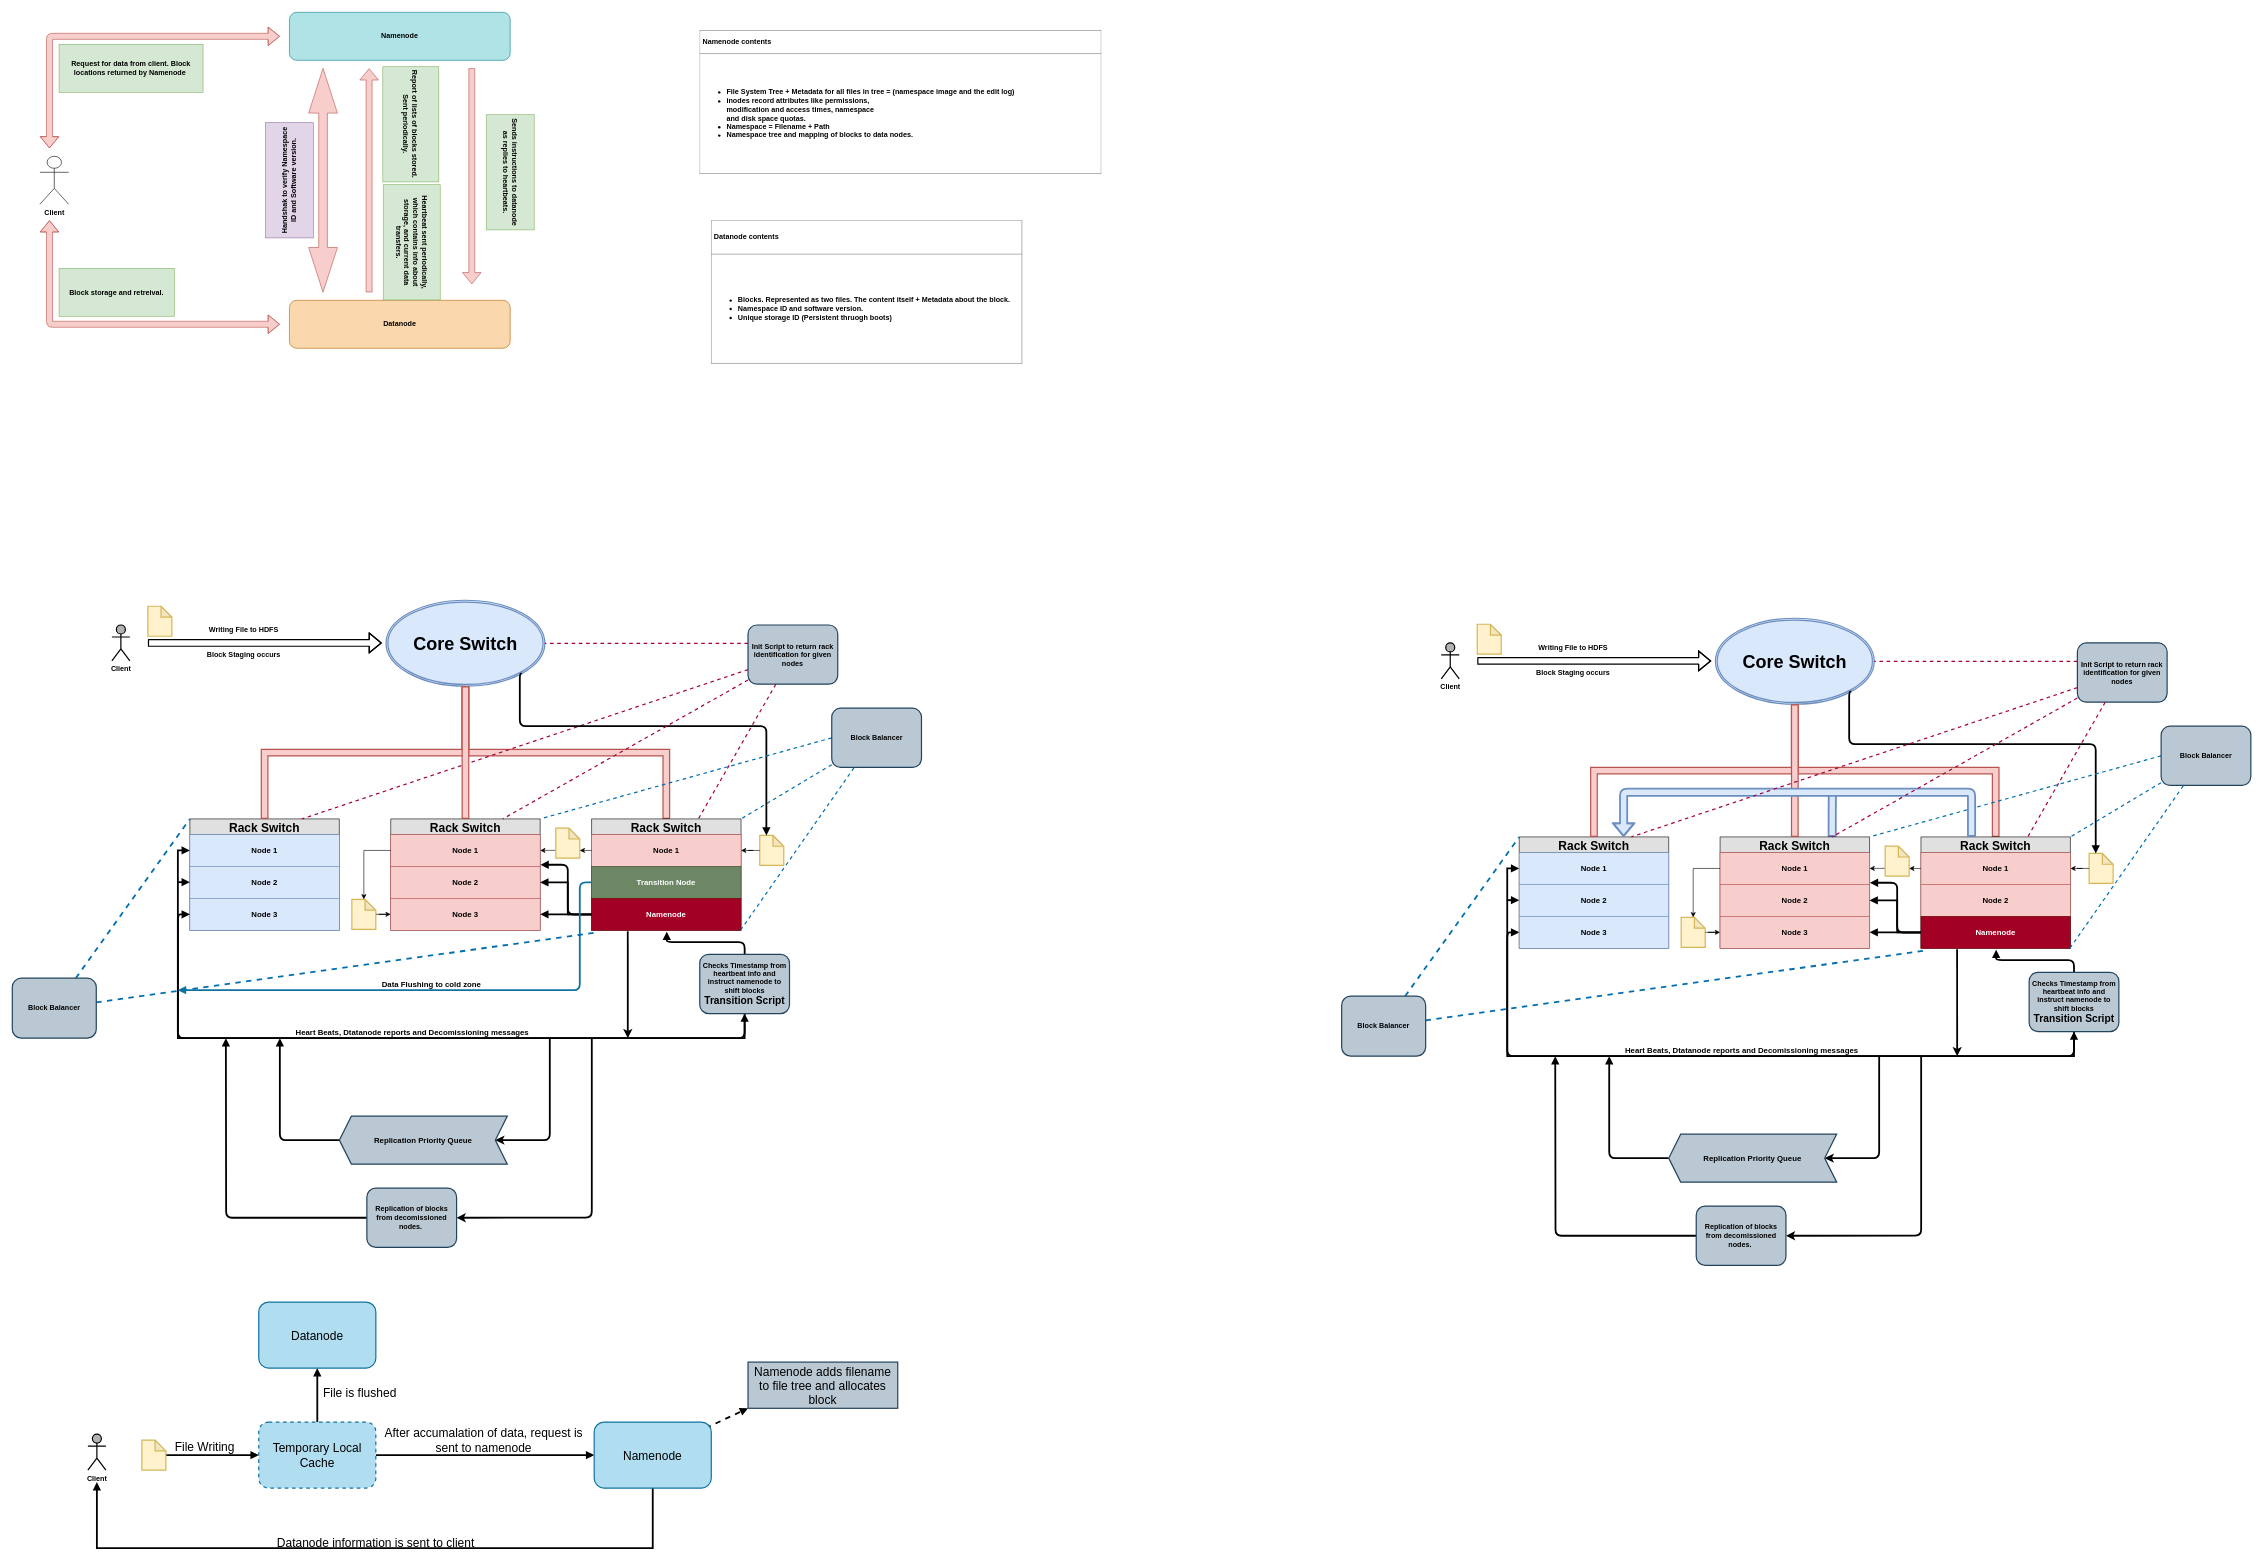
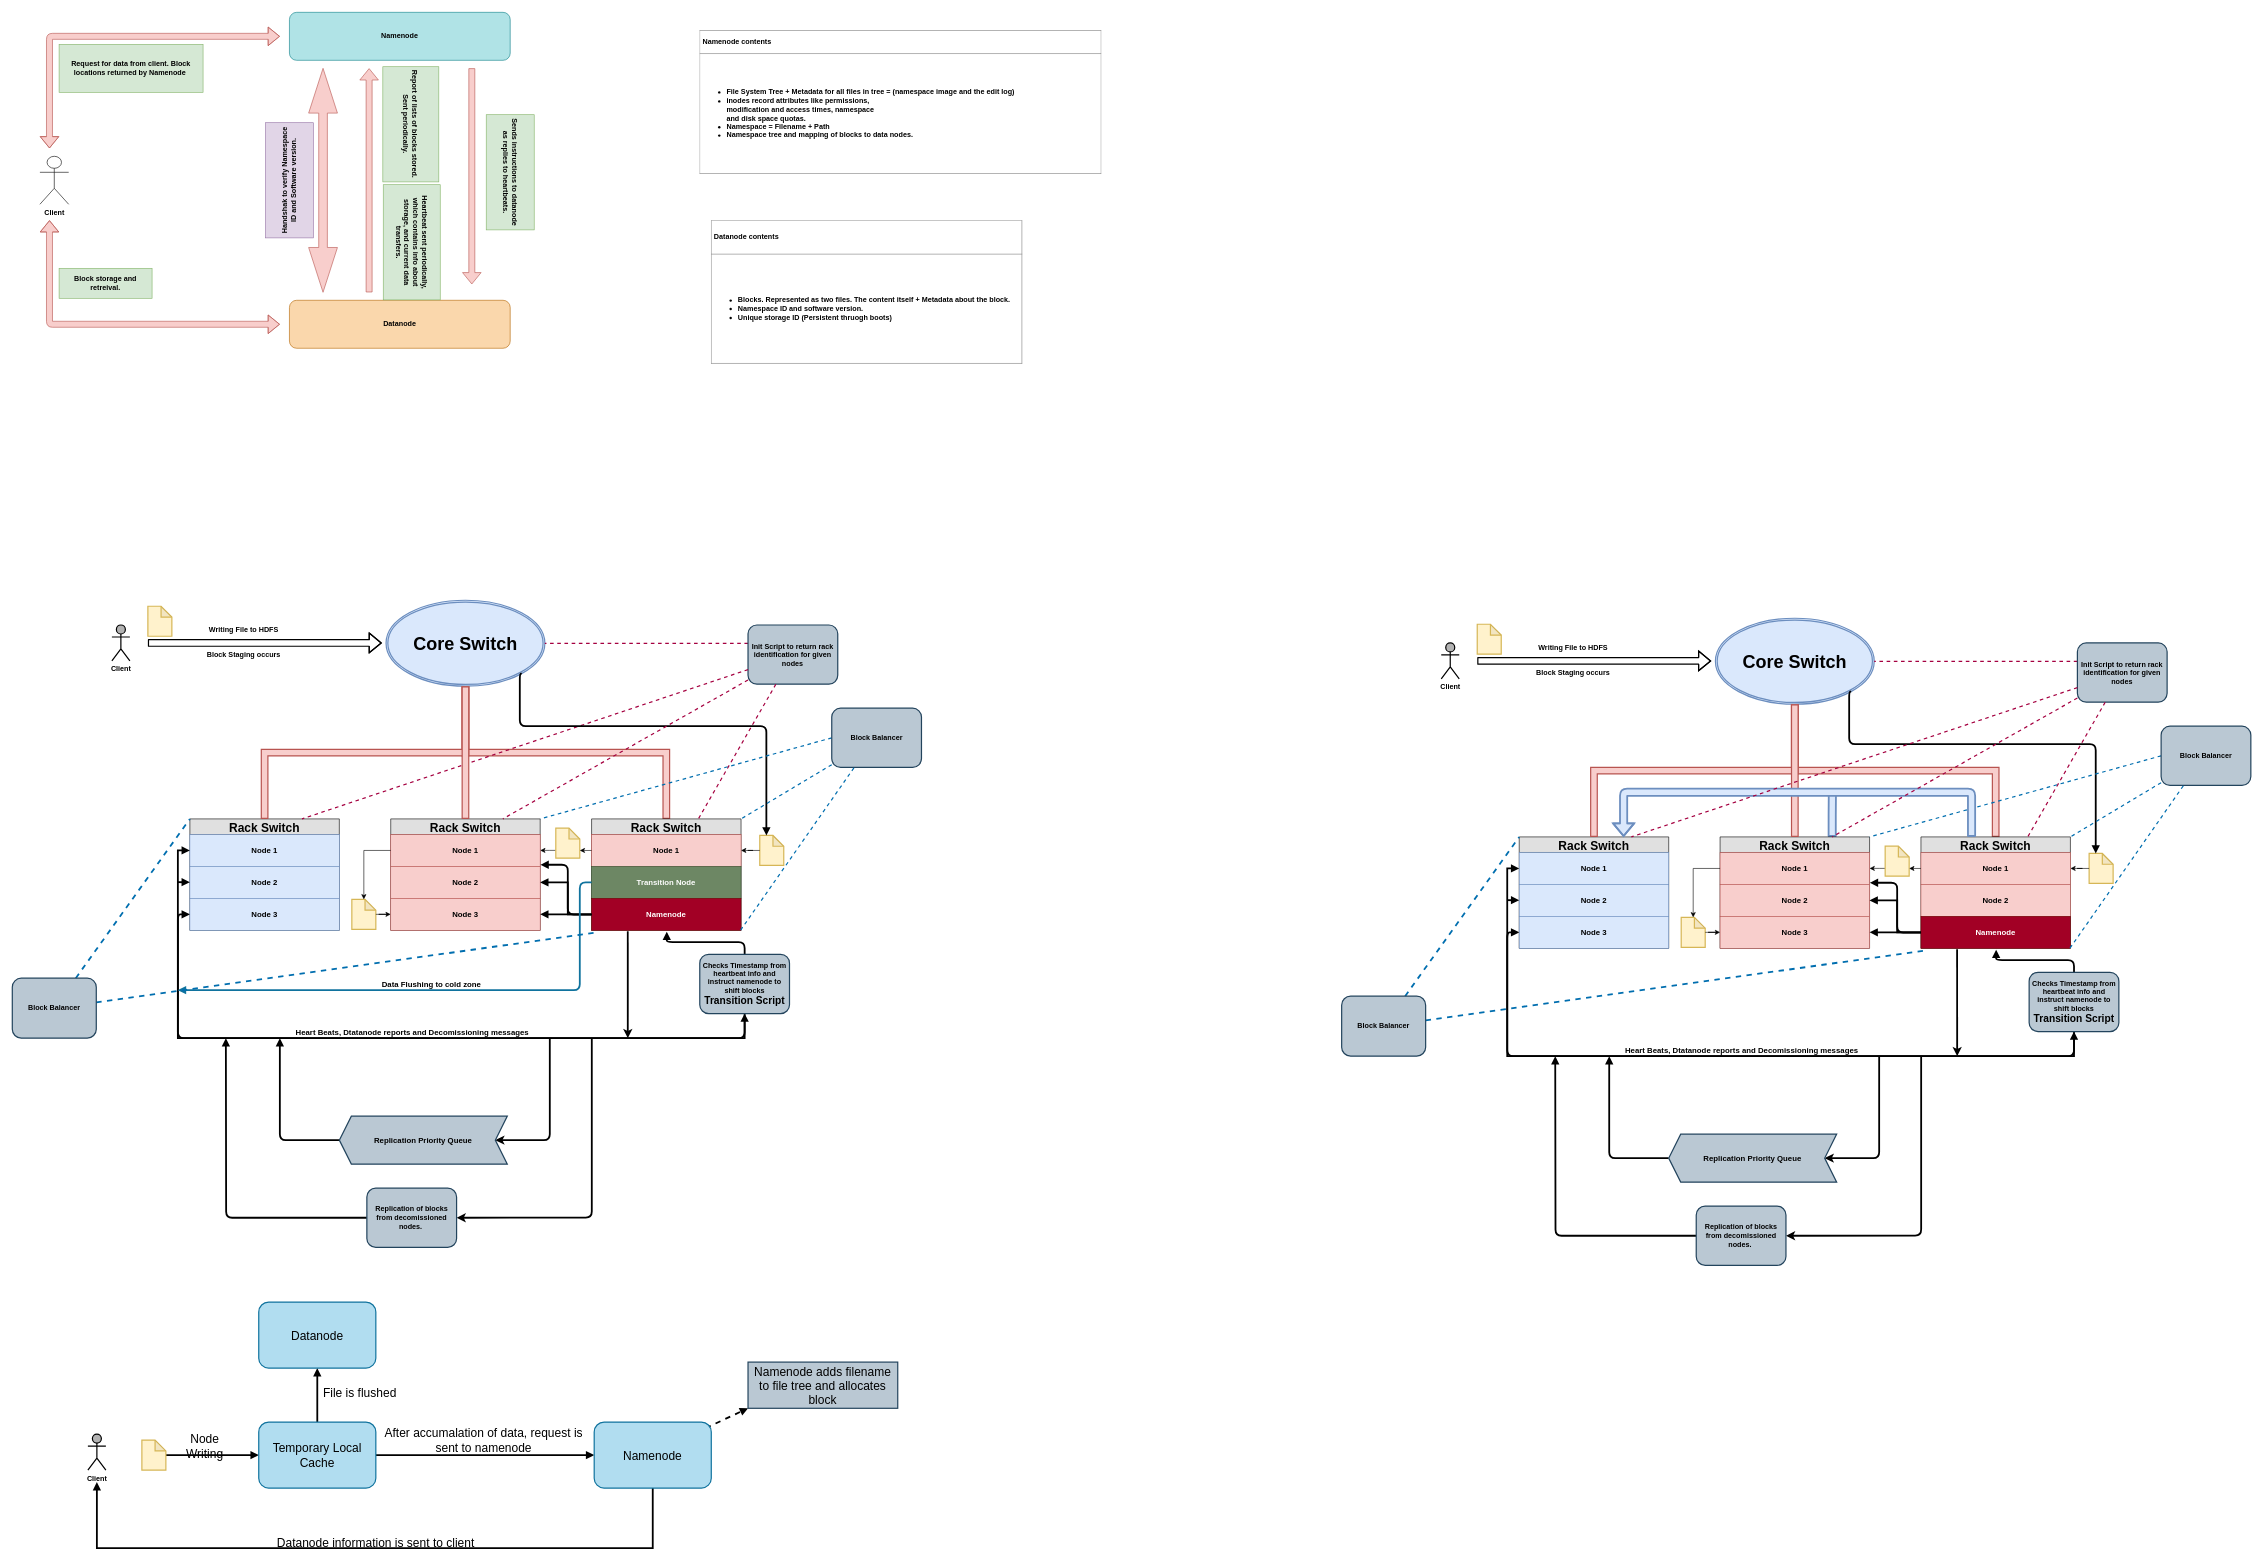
- <mxCell id="151" value="Block storage and retreival." style="rounded=0;whiteSpace=wrap;html=1;fontStyle=1;fillColor=#d5e8d4;strokeColor=#82b366;" parent="146" vertex="1"><mxGeometry x="32" y="426.667" width="192" height="80" as="geometry" /></mxCell>
+ <mxCell id="151" value="Block storage and retreival." style="rounded=0;whiteSpace=wrap;html=1;fontStyle=1;fillColor=#d5e8d4;strokeColor=#82b366;" parent="146" vertex="1"><mxGeometry x="32" y="426.667" width="155" height="50" as="geometry" /></mxCell>
- <mxCell id="11" value="File Writing" style="text;html=1;strokeColor=none;fillColor=none;align=center;verticalAlign=middle;whiteSpace=wrap;rounded=0;fontSize=20;" parent="1" vertex="1"><mxGeometry x="286" y="2400" width="110" height="20" as="geometry" /></mxCell>
+ <mxCell id="11" value="Node Writing" style="text;html=1;strokeColor=none;fillColor=none;align=center;verticalAlign=middle;whiteSpace=wrap;rounded=0;fontSize=20;" parent="1" vertex="1"><mxGeometry x="286" y="2400" width="110" height="20" as="geometry" /></mxCell>
- <mxCell id="10" value="Temporary Local Cache" style="rounded=1;whiteSpace=wrap;html=1;strokeColor=#10739e;strokeWidth=2;fillColor=#b1ddf0;fontSize=20;align=center;dashed=1;" parent="1" vertex="1"><mxGeometry x="430.82" y="2370" width="195.18" height="110" as="geometry" /></mxCell>
+ <mxCell id="10" value="Temporary Local Cache" style="rounded=1;whiteSpace=wrap;html=1;strokeColor=#10739e;strokeWidth=2;fillColor=#b1ddf0;fontSize=20;align=center;" parent="1" vertex="1"><mxGeometry x="430.82" y="2370" width="195.18" height="110" as="geometry" /></mxCell>
